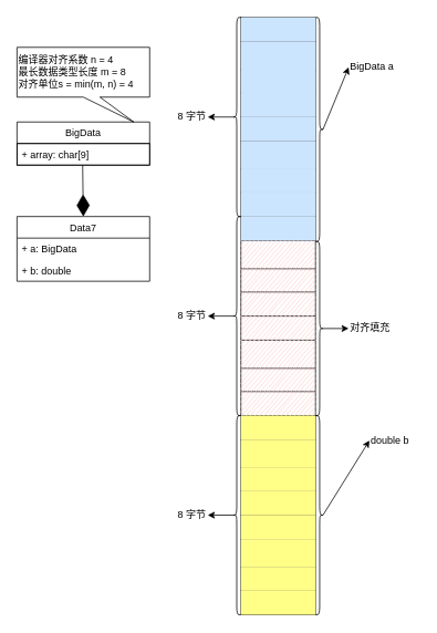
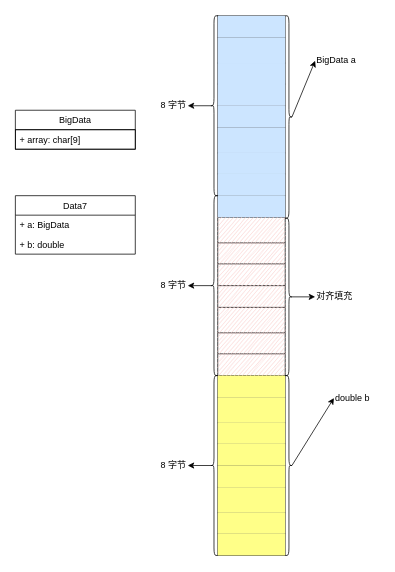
- <mxCell id="57" value="&lt;span&gt;编译器对齐系数 n = 4&lt;/span&gt;&lt;br&gt;&lt;span&gt;最长数据类型长度 m = 8&lt;/span&gt;&lt;br&gt;&lt;span&gt;对齐单位s = min(m, n) = 4&lt;/span&gt;" style="shape=callout;whiteSpace=wrap;html=1;perimeter=calloutPerimeter;sketch=0;position2=0.88;align=left;strokeColor=default;" parent="1" vertex="1"><mxGeometry x="20" y="56" width="160" height="90" as="geometry" /></mxCell>
- <mxCell id="72" value="" style="endArrow=diamondThin;endFill=1;endSize=24;html=1;rounded=0;entryX=0.5;entryY=0;entryDx=0;entryDy=0;exitX=0.495;exitY=1.008;exitDx=0;exitDy=0;exitPerimeter=0;sketch=0;strokeColor=default;" parent="1" source="71" target="67" edge="1"><mxGeometry width="160" relative="1" as="geometry"><mxPoint x="100" y="200" as="sourcePoint" /><mxPoint x="400" y="400" as="targetPoint" /></mxGeometry></mxCell>
